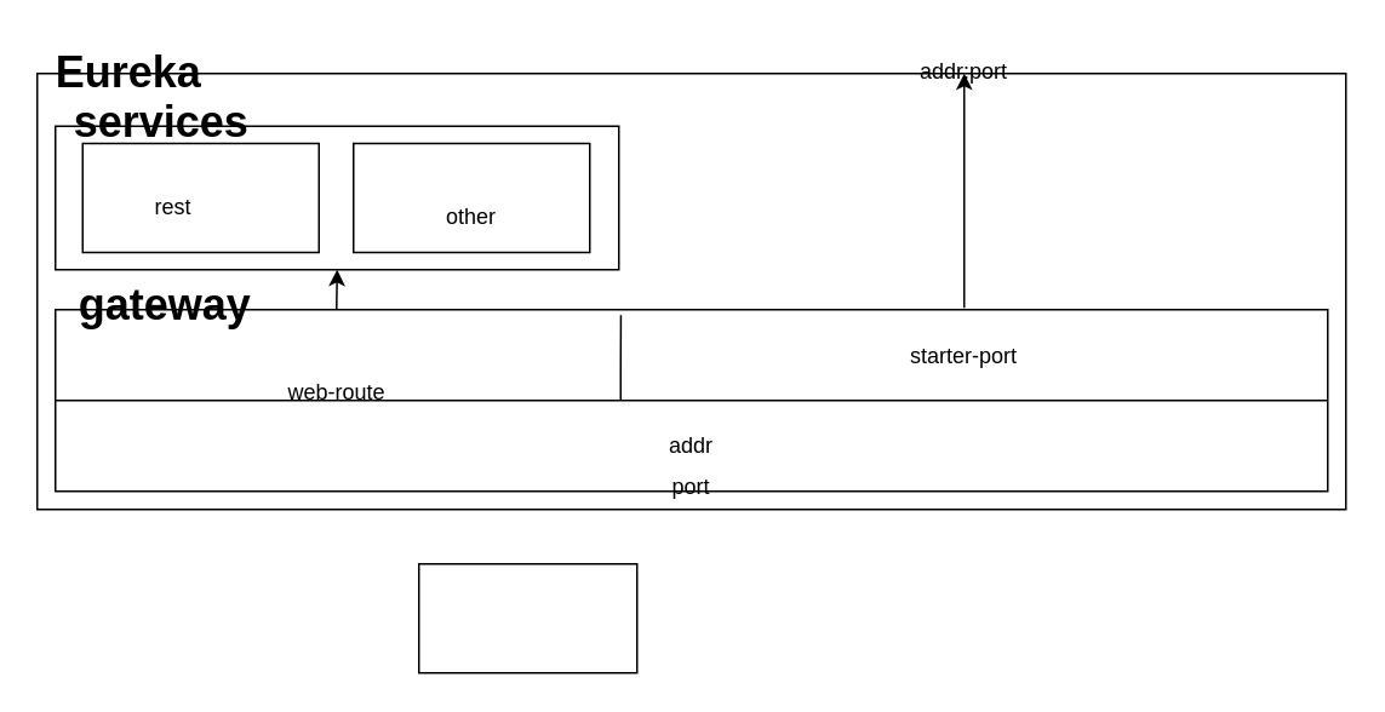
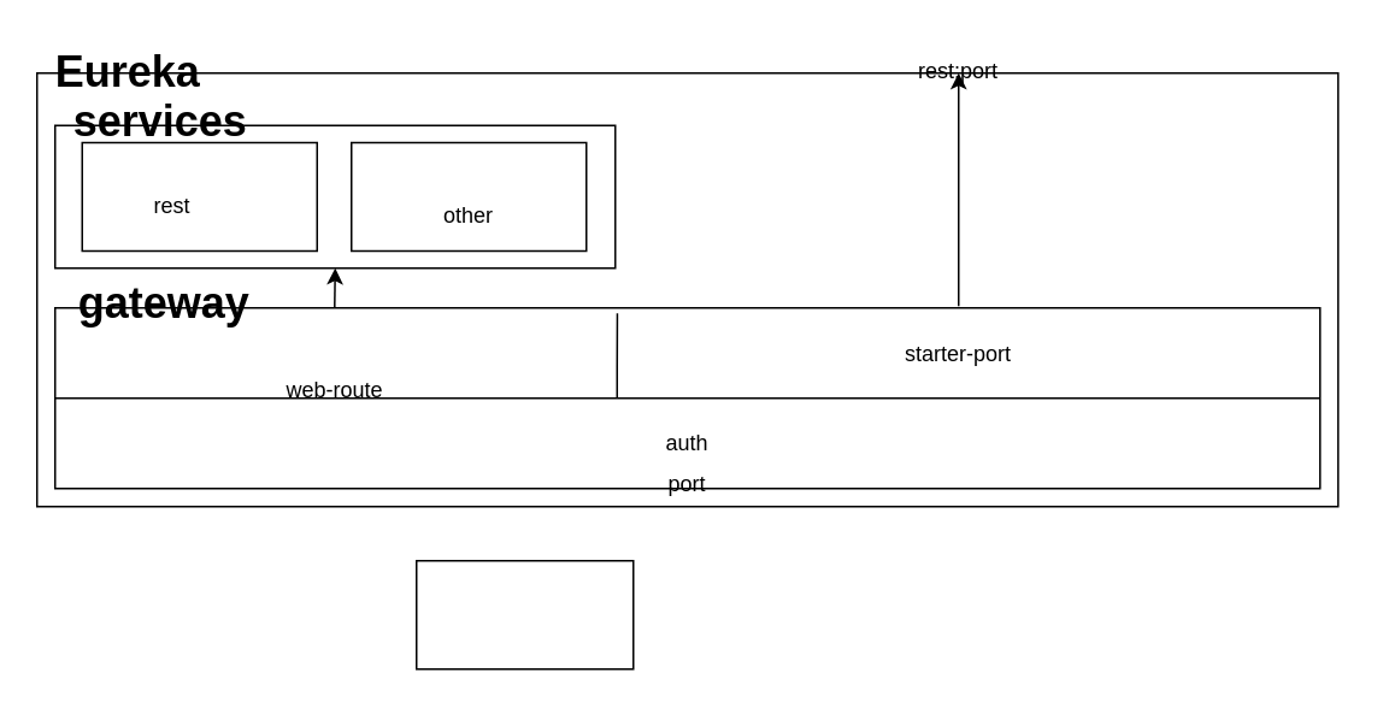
- <mxCell id="12" value="addr:port" style="text;html=1;align=center;verticalAlign=middle;whiteSpace=wrap;rounded=0;" vertex="1" parent="1"><mxGeometry x="500" y="24" width="60" height="30" as="geometry" /></mxCell>
+ <mxCell id="12" value="rest:port" style="text;html=1;align=center;verticalAlign=middle;whiteSpace=wrap;rounded=0;" vertex="1" parent="1"><mxGeometry x="500" y="24" width="60" height="30" as="geometry" /></mxCell>
- <mxCell id="6" value="addr" style="text;html=1;align=center;verticalAlign=middle;whiteSpace=wrap;rounded=0;" vertex="1" parent="1"><mxGeometry x="350" y="230" width="60" height="30" as="geometry" /></mxCell>
+ <mxCell id="6" value="auth" style="text;html=1;align=center;verticalAlign=middle;whiteSpace=wrap;rounded=0;" vertex="1" parent="1"><mxGeometry x="350" y="230" width="60" height="30" as="geometry" /></mxCell>
